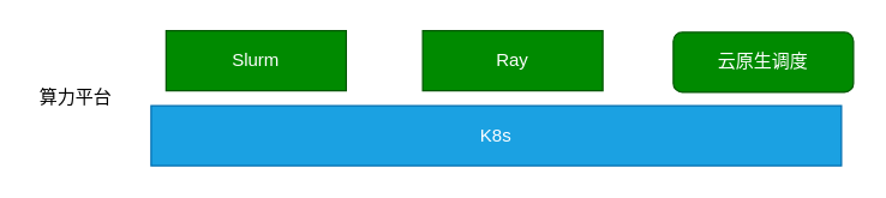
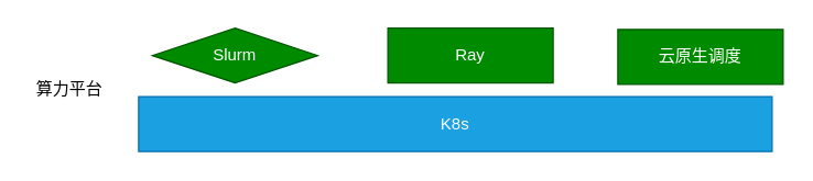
- <mxCell id="3" value="Slurm" style="rounded=0;whiteSpace=wrap;html=1;fillColor=#008a00;fontColor=#ffffff;strokeColor=#005700;" vertex="1" parent="1"><mxGeometry x="110" y="20" width="120" height="40" as="geometry" /></mxCell>
+ <mxCell id="3" value="Slurm" style="rhombus;whiteSpace=wrap;html=1;fillColor=#008a00;fontColor=#ffffff;strokeColor=#005700;" vertex="1" parent="1"><mxGeometry x="110" y="20" width="120" height="40" as="geometry" /></mxCell>
- <mxCell id="6" value="云原生调度" style="whiteSpace=wrap;html=1;fillColor=#008a00;fontColor=#ffffff;strokeColor=#005700;rounded=1;" vertex="1" parent="1"><mxGeometry x="448" y="21" width="120" height="40" as="geometry" /></mxCell>
+ <mxCell id="6" value="云原生调度" style="rounded=0;whiteSpace=wrap;html=1;fillColor=#008a00;fontColor=#ffffff;strokeColor=#005700;" vertex="1" parent="1"><mxGeometry x="448" y="21" width="120" height="40" as="geometry" /></mxCell>
